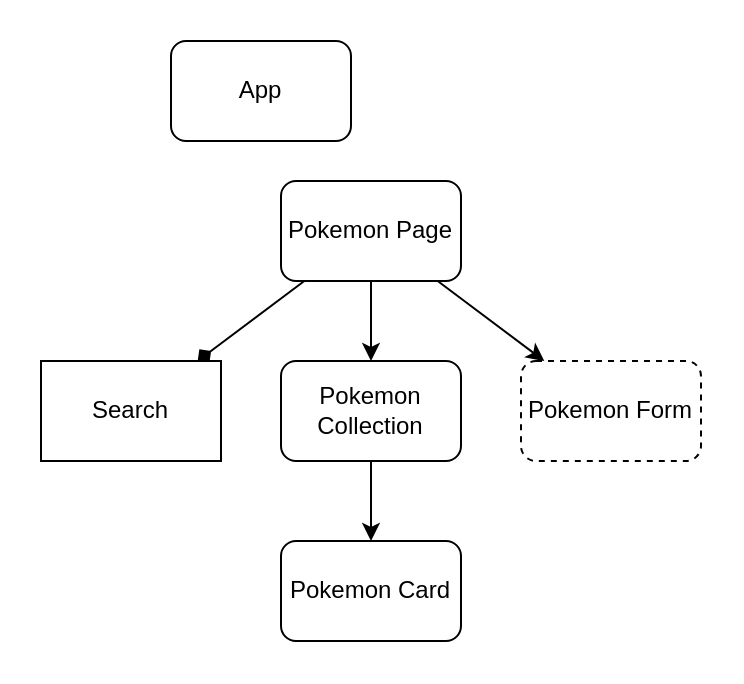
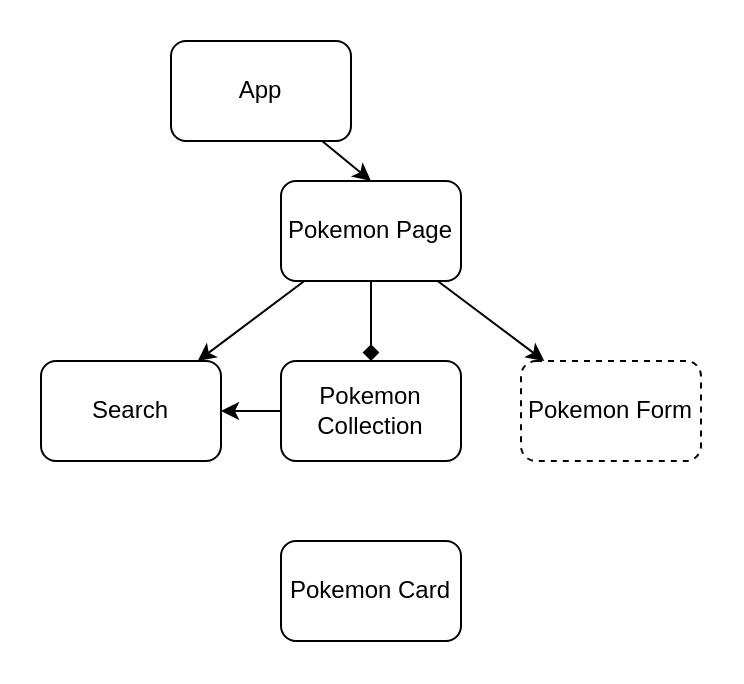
+ <mxCell id="2" style="edgeStyle=none;html=1;entryX=0.5;entryY=0;entryDx=0;entryDy=0;" edge="1" parent="1" source="3" target="7"><mxGeometry relative="1" as="geometry" /></mxCell>
- <mxCell id="4" style="edgeStyle=none;html=1;exitX=0.5;exitY=1;exitDx=0;exitDy=0;entryX=0.5;entryY=0;entryDx=0;entryDy=0;" edge="1" parent="1" source="7" target="10"><mxGeometry relative="1" as="geometry" /></mxCell>
+ <mxCell id="4" style="edgeStyle=none;html=1;exitX=0.5;exitY=1;exitDx=0;exitDy=0;entryX=0.5;entryY=0;entryDx=0;entryDy=0;endArrow=diamond;" edge="1" parent="1" source="7" target="10"><mxGeometry relative="1" as="geometry" /></mxCell>
- <mxCell id="5" style="edgeStyle=none;html=1;endArrow=diamond;" edge="1" parent="1" source="7" target="11"><mxGeometry relative="1" as="geometry" /></mxCell>
+ <mxCell id="5" style="edgeStyle=none;html=1;" edge="1" parent="1" source="7" target="11"><mxGeometry relative="1" as="geometry" /></mxCell>
- <mxCell id="11" value="Search" style="whiteSpace=wrap;html=1;rounded=0;" vertex="1" parent="1"><mxGeometry x="20" y="180" width="90" height="50" as="geometry" /></mxCell>
+ <mxCell id="11" value="Search" style="rounded=1;whiteSpace=wrap;html=1;" vertex="1" parent="1"><mxGeometry x="20" y="180" width="90" height="50" as="geometry" /></mxCell>
- <mxCell id="9" style="edgeStyle=none;html=1;" edge="1" parent="1" source="10" target="8"><mxGeometry relative="1" as="geometry" /></mxCell>
+ <mxCell id="9" style="edgeStyle=none;html=1;" edge="1" parent="1" source="10" target="11"><mxGeometry relative="1" as="geometry" /></mxCell>
